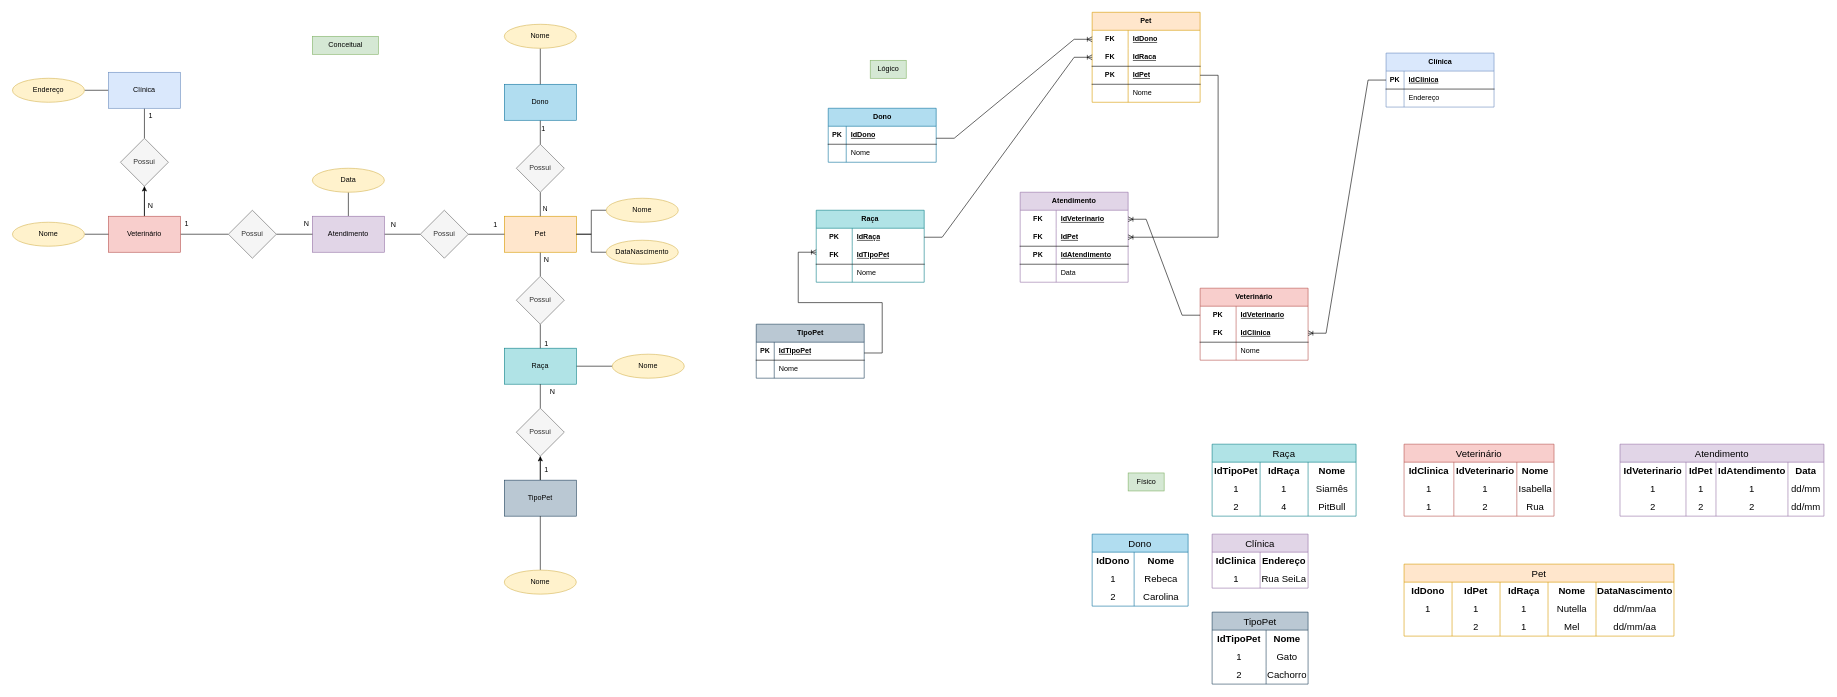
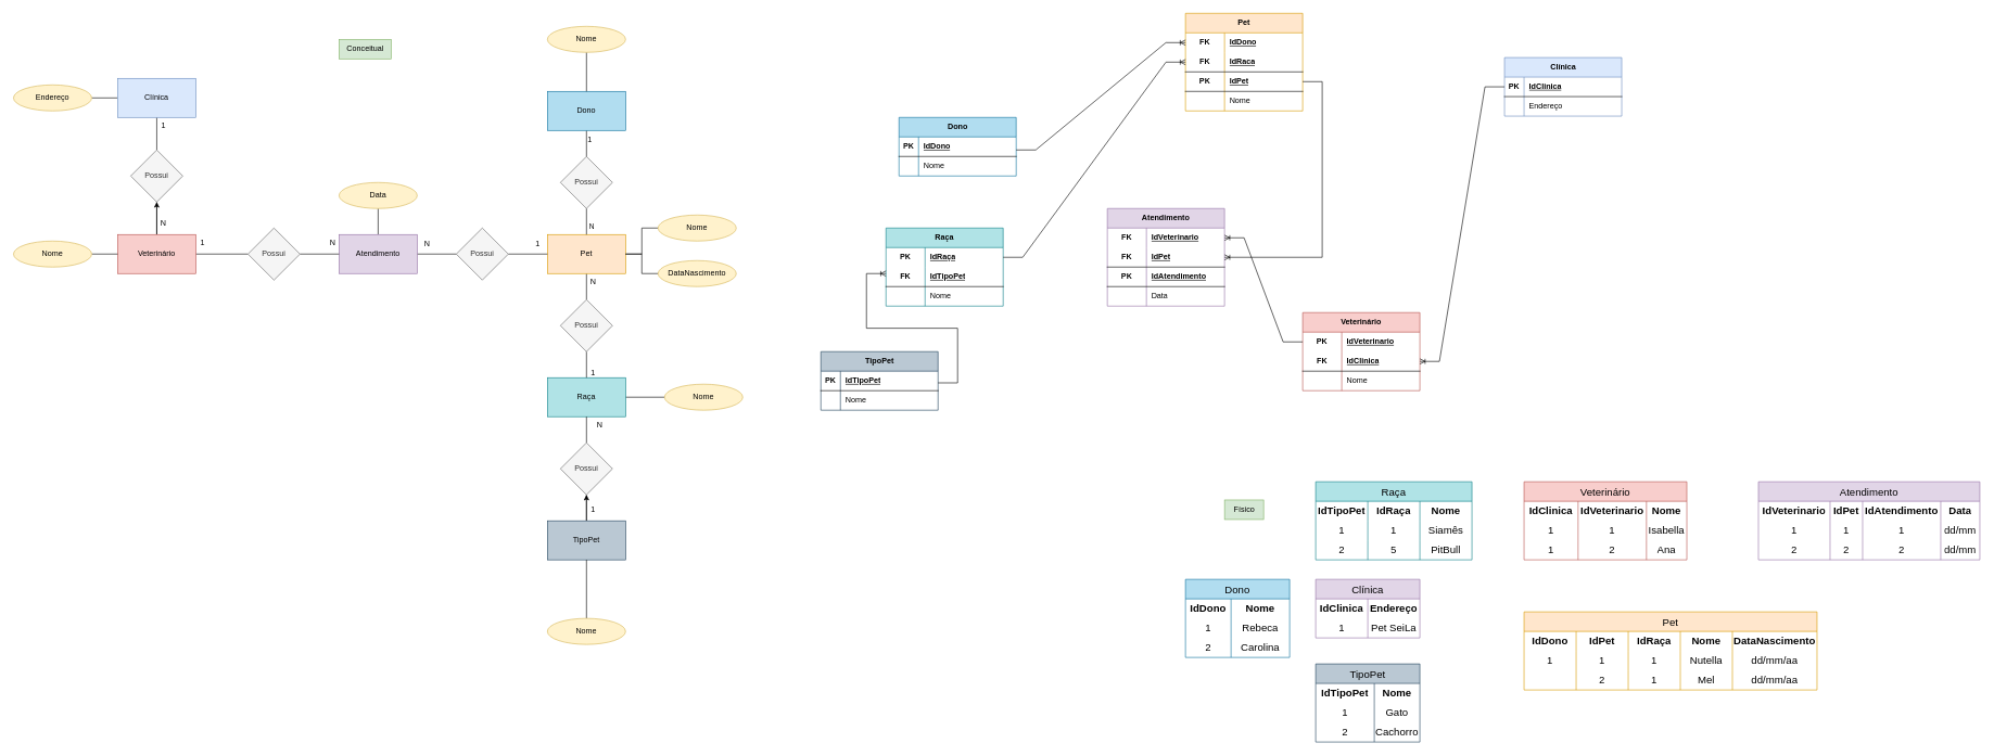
- <mxCell id="2" value="Conceitual" style="text;html=1;align=center;verticalAlign=middle;resizable=0;points=[];autosize=1;strokeColor=#82b366;fillColor=#d5e8d4;" vertex="1" parent="1"><mxGeometry x="520" y="60" width="110" height="30" as="geometry" /></mxCell>
+ <mxCell id="2" value="Conceitual" style="text;html=1;align=center;verticalAlign=middle;resizable=0;points=[];autosize=1;strokeColor=#82b366;fillColor=#d5e8d4;" vertex="1" parent="1"><mxGeometry x="520" y="60" width="80" height="30" as="geometry" /></mxCell>
- <mxCell id="56" value="Lógico" style="text;html=1;align=center;verticalAlign=middle;resizable=0;points=[];autosize=1;strokeColor=#82b366;fillColor=#d5e8d4;" vertex="1" parent="1"><mxGeometry x="1450" y="100" width="60" height="30" as="geometry" /></mxCell>
- <mxCell id="132" value="Físico" style="text;html=1;align=center;verticalAlign=middle;resizable=0;points=[];autosize=1;strokeColor=#82b366;fillColor=#d5e8d4;" vertex="1" parent="1"><mxGeometry x="1880" y="788" width="60" height="30" as="geometry" /></mxCell>
+ <mxCell id="132" value="Físico" style="text;html=1;align=center;verticalAlign=middle;resizable=0;points=[];autosize=1;strokeColor=#82b366;fillColor=#d5e8d4;" vertex="1" parent="1"><mxGeometry x="1880" y="768" width="60" height="30" as="geometry" /></mxCell>
- <mxCell id="171" value="4" style="shape=partialRectangle;html=1;whiteSpace=wrap;connectable=0;fillColor=none;top=0;left=0;bottom=0;right=0;overflow=hidden;strokeColor=inherit;fontSize=16;" vertex="1" parent="169"><mxGeometry x="80" width="80" height="30" as="geometry"><mxRectangle width="80" height="30" as="alternateBounds" /></mxGeometry></mxCell>
+ <mxCell id="171" value="5" style="shape=partialRectangle;html=1;whiteSpace=wrap;connectable=0;fillColor=none;top=0;left=0;bottom=0;right=0;overflow=hidden;strokeColor=inherit;fontSize=16;" vertex="1" parent="169"><mxGeometry x="80" width="80" height="30" as="geometry"><mxRectangle width="80" height="30" as="alternateBounds" /></mxGeometry></mxCell>
- <mxCell id="185" value="Rua" style="shape=partialRectangle;html=1;whiteSpace=wrap;connectable=0;fillColor=none;top=0;left=0;bottom=0;right=0;overflow=hidden;strokeColor=inherit;fontSize=16;" vertex="1" parent="182"><mxGeometry x="188" width="62" height="30" as="geometry"><mxRectangle width="62" height="30" as="alternateBounds" /></mxGeometry></mxCell>
+ <mxCell id="185" value="Ana" style="shape=partialRectangle;html=1;whiteSpace=wrap;connectable=0;fillColor=none;top=0;left=0;bottom=0;right=0;overflow=hidden;strokeColor=inherit;fontSize=16;" vertex="1" parent="182"><mxGeometry x="188" width="62" height="30" as="geometry"><mxRectangle width="62" height="30" as="alternateBounds" /></mxGeometry></mxCell>
- <mxCell id="149" value="Rua SeiLa" style="shape=partialRectangle;html=1;whiteSpace=wrap;connectable=0;fillColor=none;top=0;left=0;bottom=0;right=0;overflow=hidden;strokeColor=inherit;fontSize=16;" vertex="1" parent="147"><mxGeometry x="80" width="80" height="30" as="geometry"><mxRectangle width="80" height="30" as="alternateBounds" /></mxGeometry></mxCell>
+ <mxCell id="149" value="Pet SeiLa" style="shape=partialRectangle;html=1;whiteSpace=wrap;connectable=0;fillColor=none;top=0;left=0;bottom=0;right=0;overflow=hidden;strokeColor=inherit;fontSize=16;" vertex="1" parent="147"><mxGeometry x="80" width="80" height="30" as="geometry"><mxRectangle width="80" height="30" as="alternateBounds" /></mxGeometry></mxCell>
